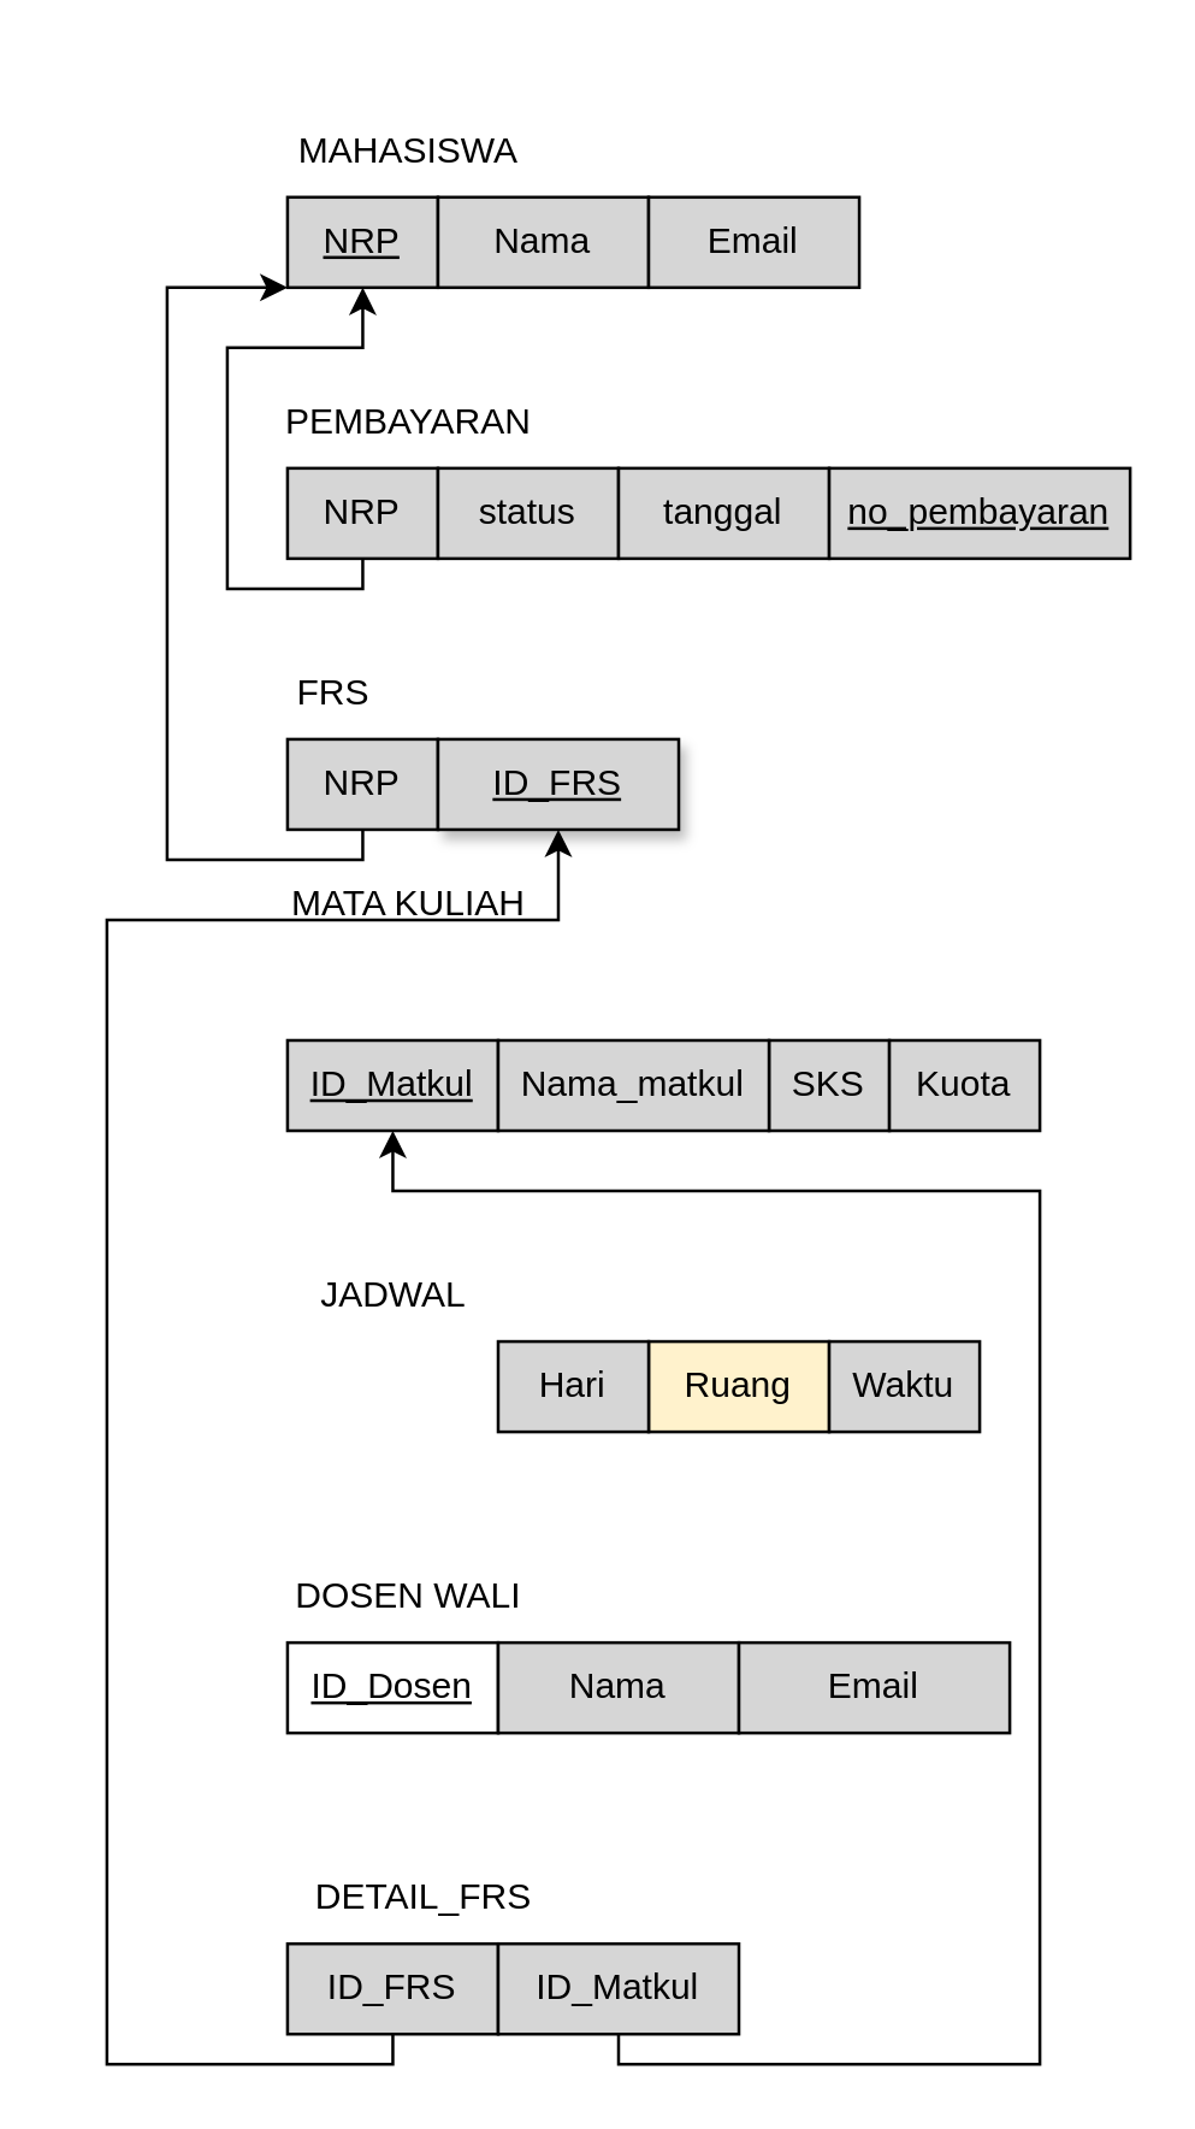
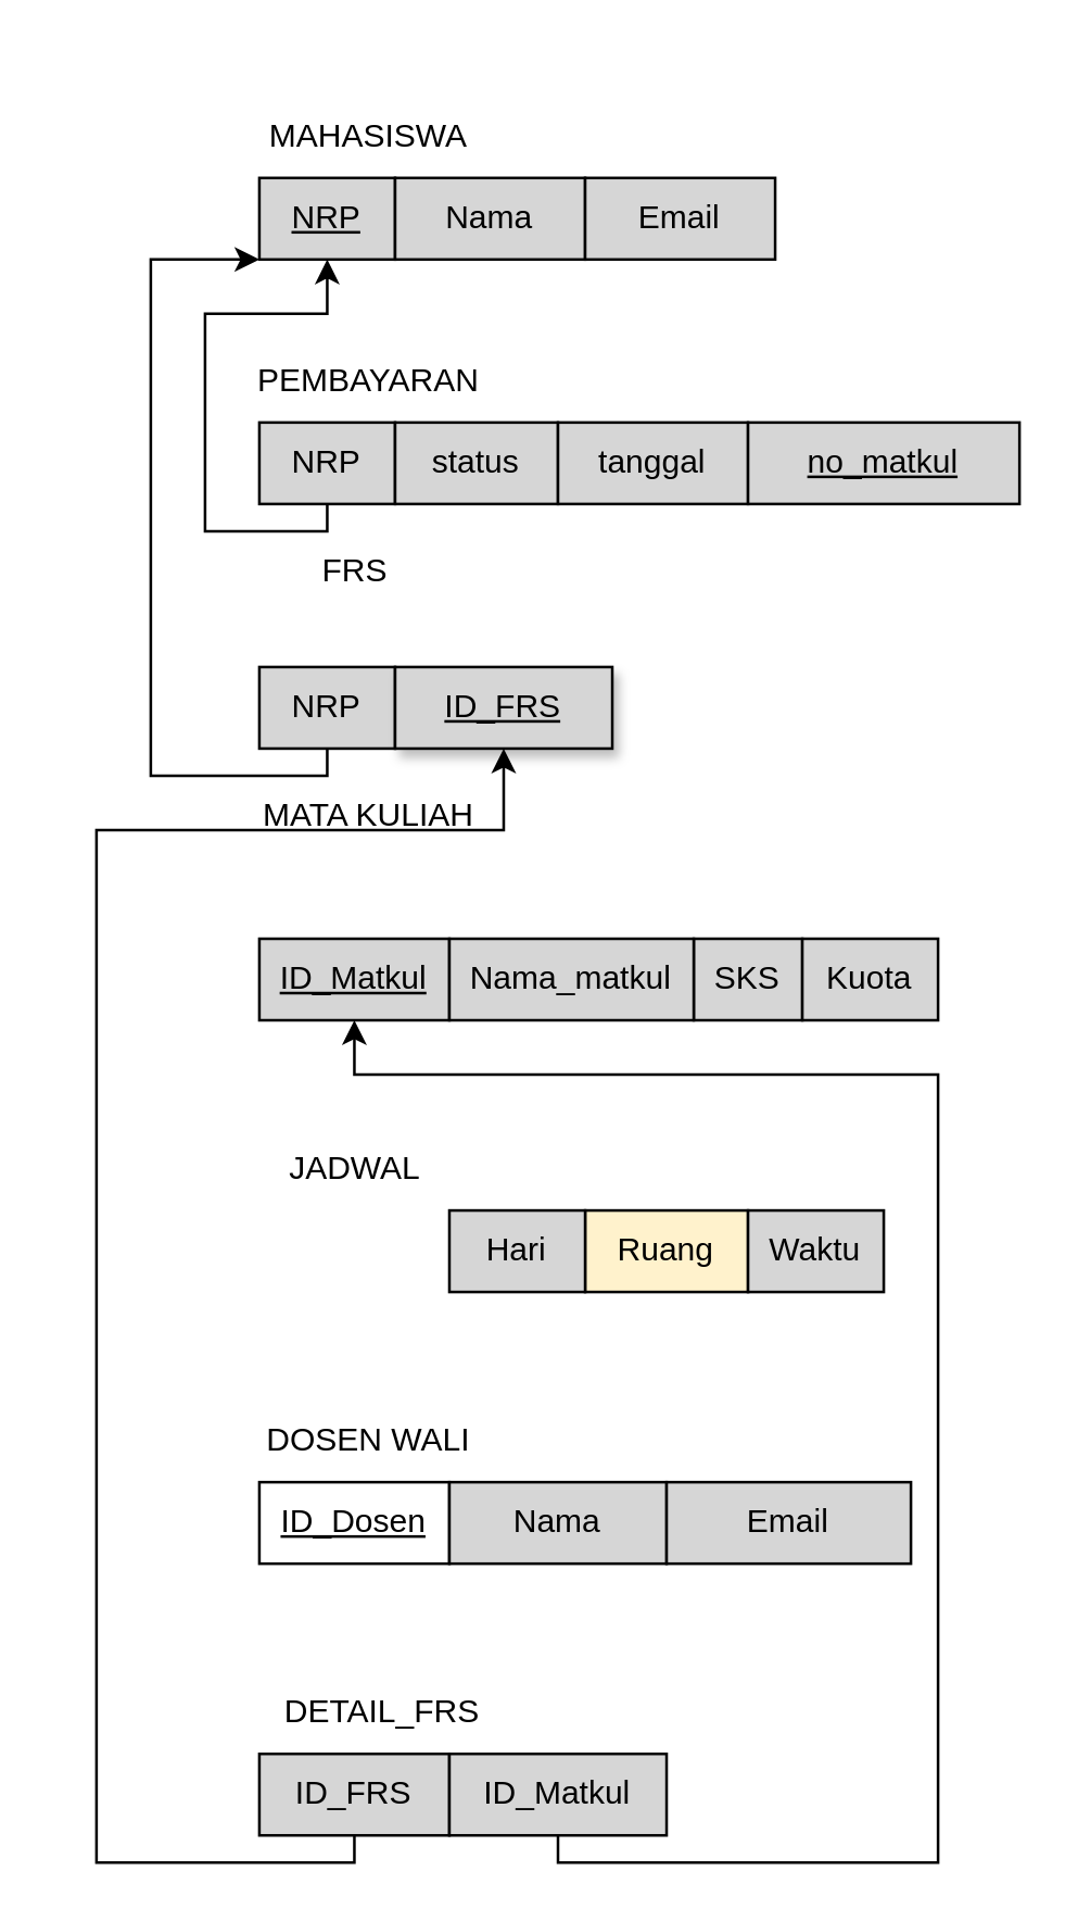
- <mxCell id="27" value="&lt;u&gt;no_pembayaran&lt;/u&gt;" style="rounded=0;whiteSpace=wrap;html=1;fillColor=#D6D6D6;" vertex="1" parent="1"><mxGeometry x="260" y="140" width="100" height="30" as="geometry" /></mxCell>
+ <mxCell id="27" value="&lt;u&gt;no_matkul&lt;/u&gt;" style="rounded=0;whiteSpace=wrap;html=1;fillColor=#D6D6D6;" vertex="1" parent="1"><mxGeometry x="260" y="140" width="100" height="30" as="geometry" /></mxCell>
- <mxCell id="17" value="FRS" style="text;html=1;align=center;verticalAlign=middle;resizable=0;points=[];autosize=1;strokeColor=none;fillColor=none;" vertex="1" parent="1"><mxGeometry x="70" y="200" width="50" height="30" as="geometry" /></mxCell>
+ <mxCell id="17" value="FRS" style="text;html=1;align=center;verticalAlign=middle;resizable=0;points=[];autosize=1;strokeColor=none;fillColor=none;" vertex="1" parent="1"><mxGeometry x="90" y="180" width="50" height="30" as="geometry" /></mxCell>
